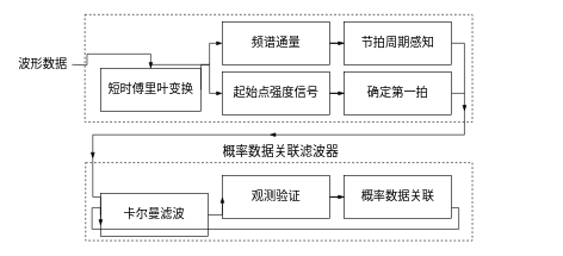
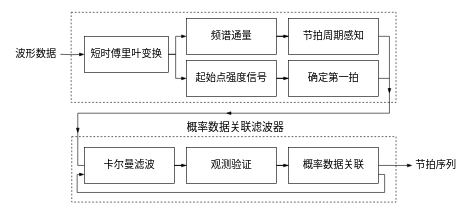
- <mxCell id="10" value="短时傅里叶变换" style="rounded=0;whiteSpace=wrap;html=1;fontFamily=宋体-简;fontSize=17;gradientColor=#E6E6E6;fillColor=none;" parent="1" vertex="1"><mxGeometry x="140" y="95" width="140" height="60" as="geometry" /></mxCell>
+ <mxCell id="10" value="短时傅里叶变换" style="rounded=0;whiteSpace=wrap;html=1;fontFamily=宋体-简;fontSize=17;gradientColor=#E6E6E6;fillColor=none;" parent="1" vertex="1"><mxGeometry x="140" y="60" width="140" height="60" as="geometry" /></mxCell>
+ <mxCell id="20" style="edgeStyle=orthogonalEdgeStyle;rounded=0;orthogonalLoop=1;jettySize=auto;html=1;exitX=1;exitY=0.5;exitDx=0;exitDy=0;endArrow=blockThin;endFill=1;" parent="1" source="22" target="26" edge="1"><mxGeometry relative="1" as="geometry" /></mxCell>
+ <mxCell id="26" value="&lt;span style=&quot;font-family: 宋体-简; font-size: 17px;&quot;&gt;节拍序列&lt;/span&gt;" style="text;html=1;align=center;verticalAlign=middle;resizable=0;points=[];autosize=1;strokeColor=none;fillColor=none;" parent="1" vertex="1"><mxGeometry x="686" y="265" width="78" height="20" as="geometry" /></mxCell>
- <mxCell id="17" value="卡尔曼滤波" style="rounded=0;whiteSpace=wrap;html=1;fontFamily=宋体-简;fontSize=17;gradientColor=#E6E6E6;fillColor=none;" parent="1" vertex="1"><mxGeometry x="140" y="270" width="150" height="60" as="geometry" /></mxCell>
+ <mxCell id="17" value="卡尔曼滤波" style="rounded=0;whiteSpace=wrap;html=1;fontFamily=宋体-简;fontSize=17;gradientColor=#E6E6E6;fillColor=none;" parent="1" vertex="1"><mxGeometry x="140" y="245" width="150" height="60" as="geometry" /></mxCell>
